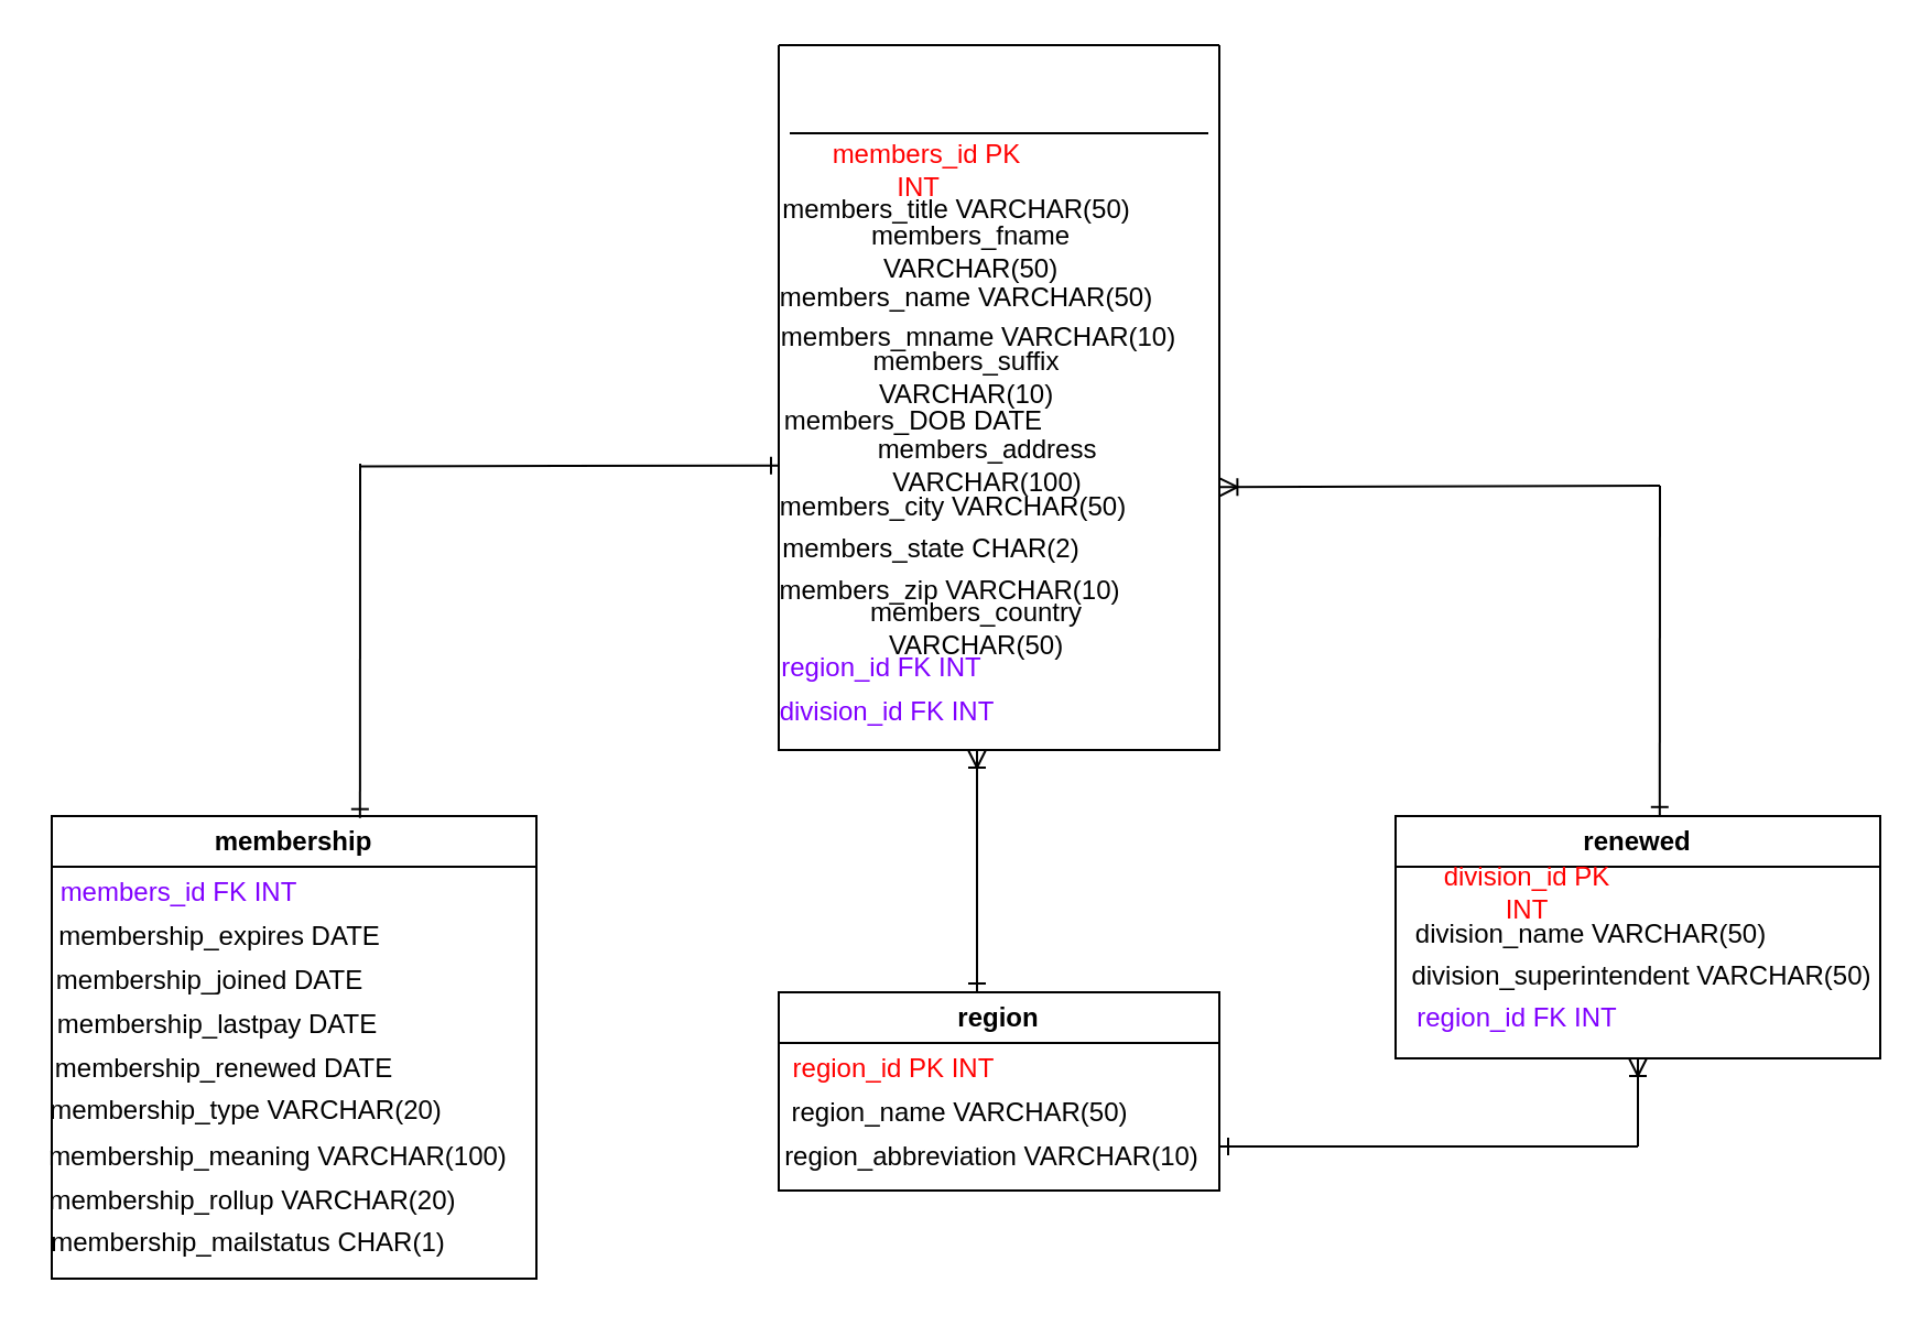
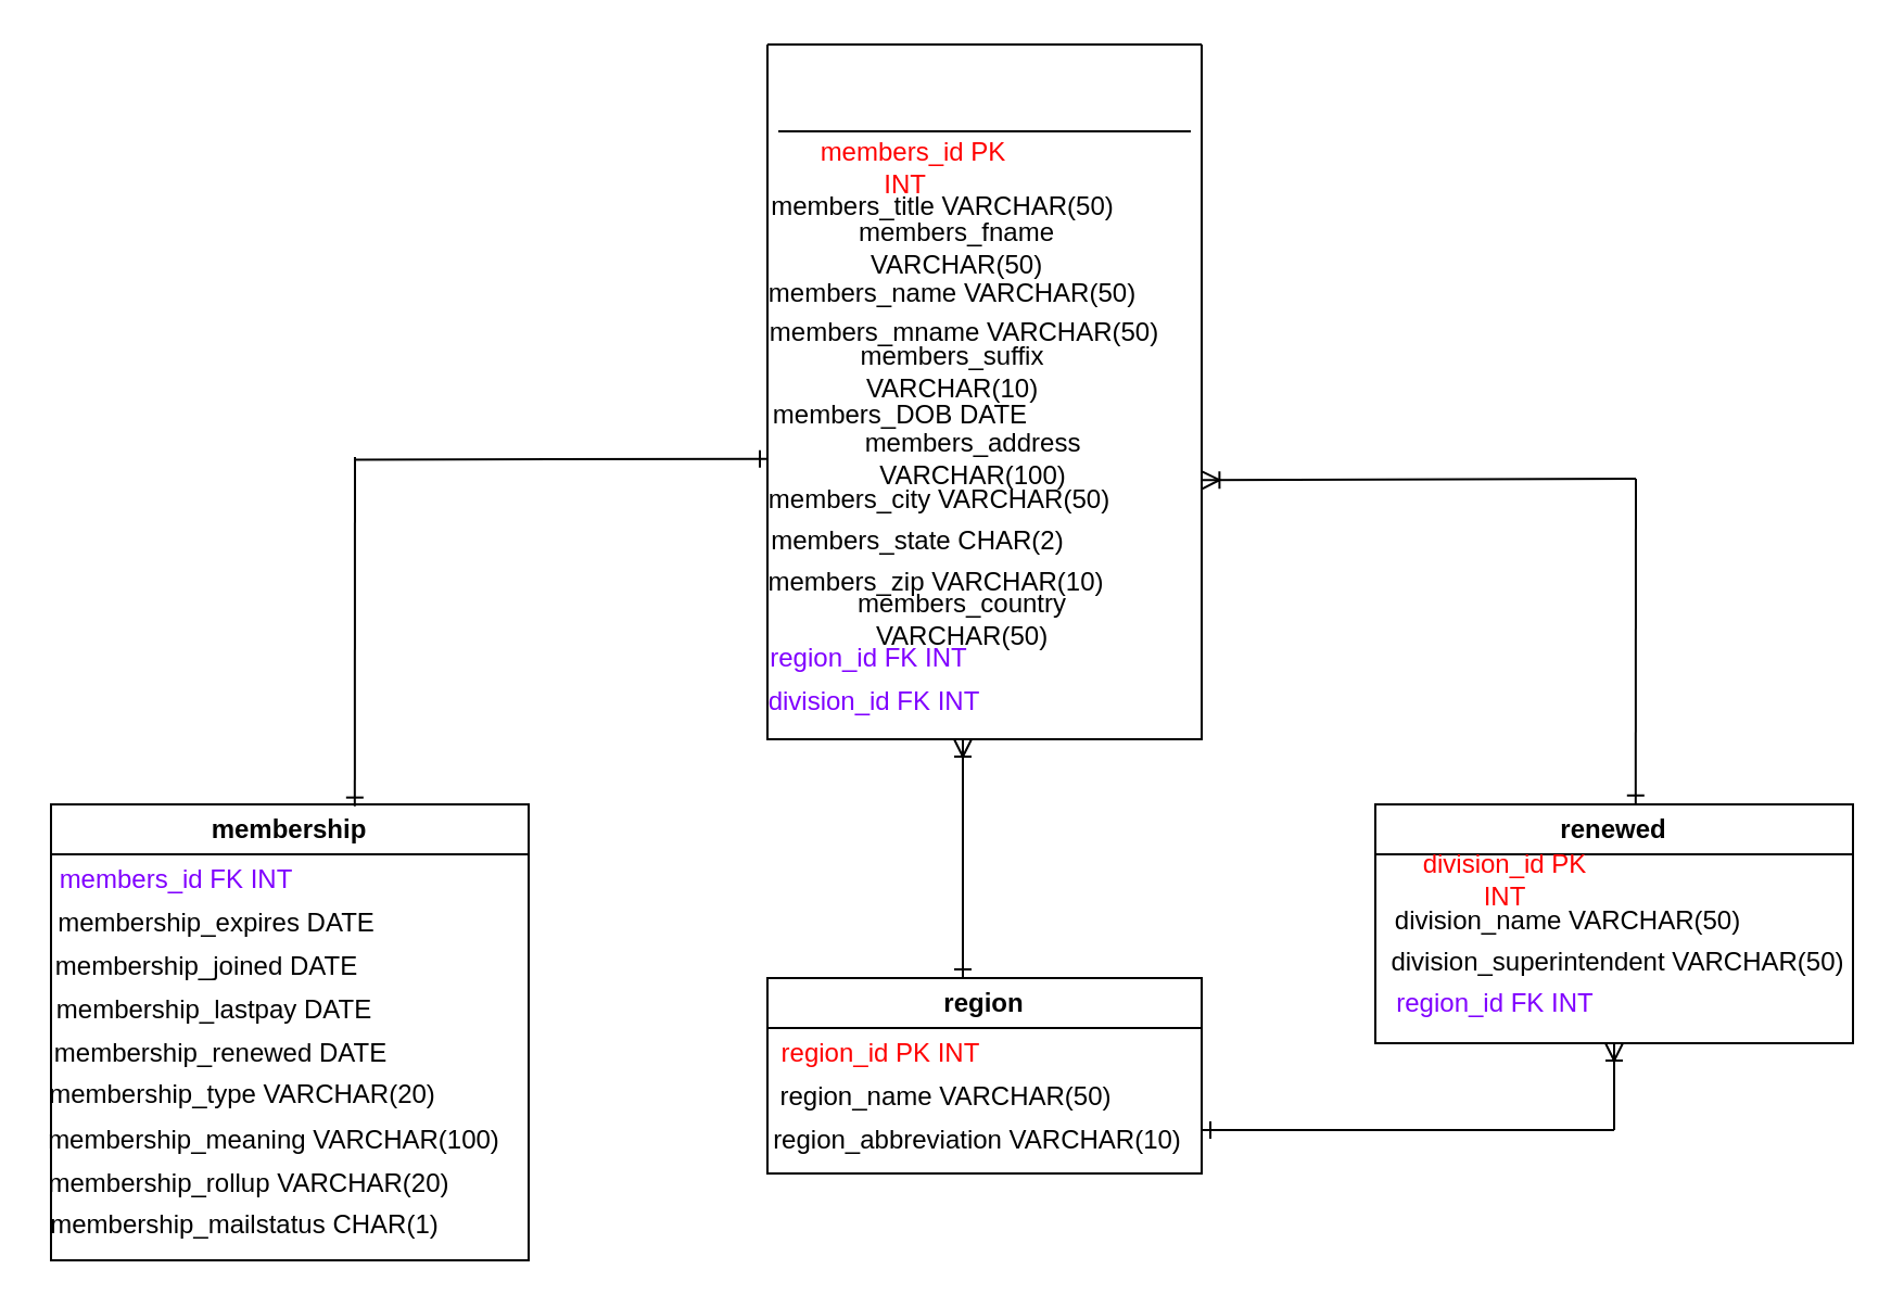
- <mxCell id="7" value="&lt;br&gt;members_mname VARCHAR(10)" style="text;html=1;align=center;verticalAlign=middle;whiteSpace=wrap;rounded=0;" parent="2" vertex="1"><mxGeometry x="-4" y="110" width="190" height="30" as="geometry" /></mxCell>
+ <mxCell id="7" value="&lt;br&gt;members_mname VARCHAR(50)" style="text;html=1;align=center;verticalAlign=middle;whiteSpace=wrap;rounded=0;" parent="2" vertex="1"><mxGeometry x="-4" y="110" width="190" height="30" as="geometry" /></mxCell>
